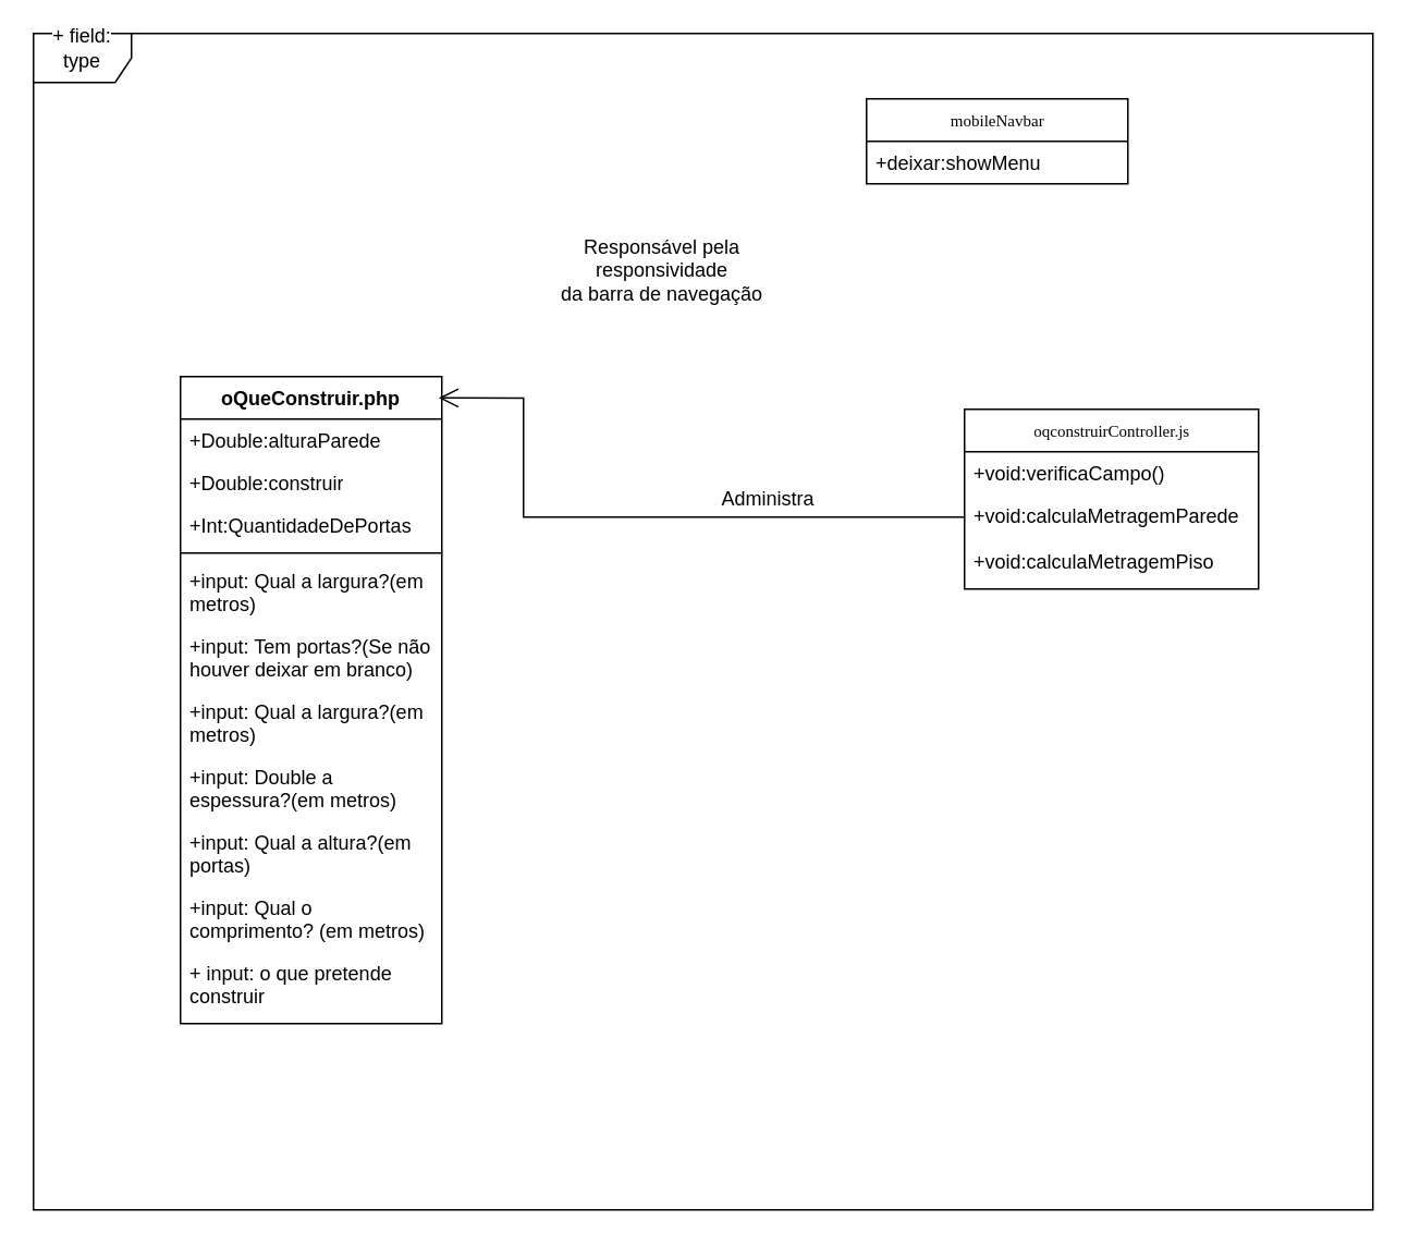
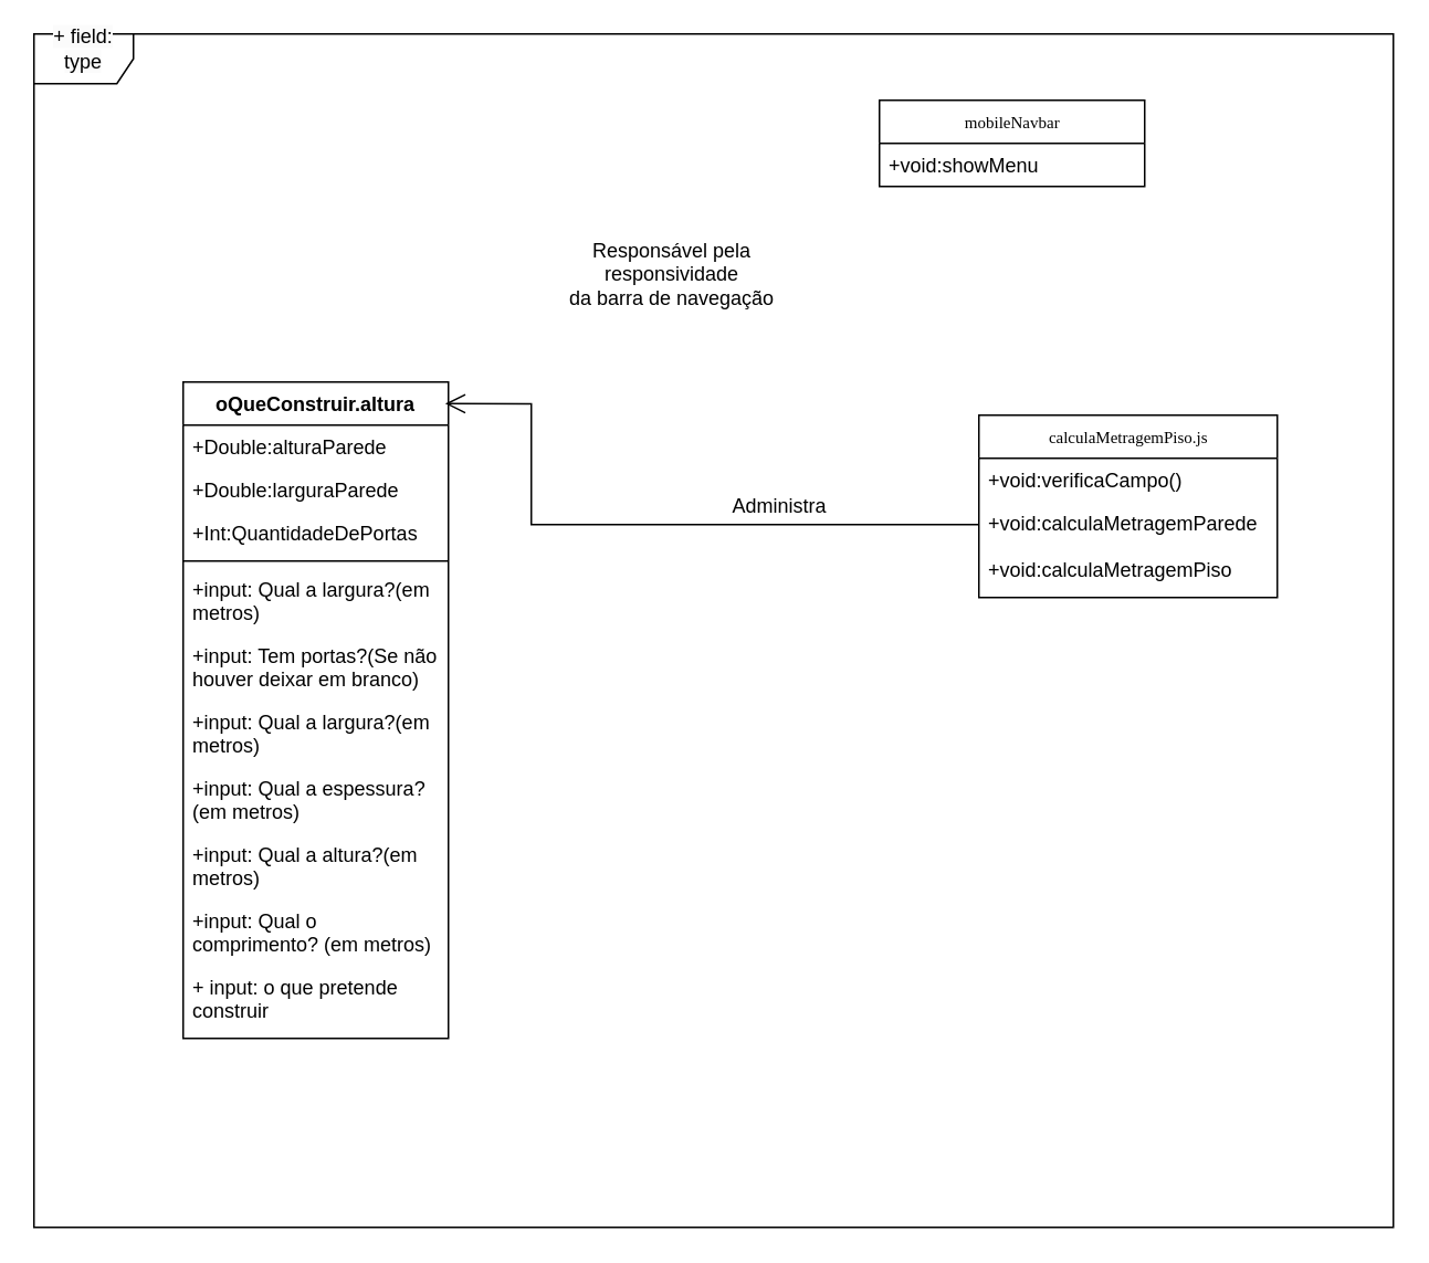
- <mxCell id="8" value="+deixar:showMenu" style="text;html=1;strokeColor=none;fillColor=none;align=left;verticalAlign=top;spacingLeft=4;spacingRight=4;whiteSpace=wrap;overflow=hidden;rotatable=0;points=[[0,0.5],[1,0.5]];portConstraint=eastwest;" parent="7" vertex="1"><mxGeometry y="26" width="160" height="26" as="geometry" /></mxCell>
+ <mxCell id="8" value="+void:showMenu" style="text;html=1;strokeColor=none;fillColor=none;align=left;verticalAlign=top;spacingLeft=4;spacingRight=4;whiteSpace=wrap;overflow=hidden;rotatable=0;points=[[0,0.5],[1,0.5]];portConstraint=eastwest;" parent="7" vertex="1"><mxGeometry y="26" width="160" height="26" as="geometry" /></mxCell>
- <mxCell id="11" value="oQueConstruir.php" style="swimlane;fontStyle=1;align=center;verticalAlign=top;childLayout=stackLayout;horizontal=1;startSize=26;horizontalStack=0;resizeParent=1;resizeParentMax=0;resizeLast=0;collapsible=1;marginBottom=0;whiteSpace=wrap;html=1;spacingLeft=4;spacingRight=4;fontFamily=Helvetica;fontSize=12;fontColor=default;fillColor=none;gradientColor=none;" vertex="1" parent="1"><mxGeometry x="110" y="230" width="160" height="396" as="geometry" /></mxCell>
+ <mxCell id="11" value="oQueConstruir.altura" style="swimlane;fontStyle=1;align=center;verticalAlign=top;childLayout=stackLayout;horizontal=1;startSize=26;horizontalStack=0;resizeParent=1;resizeParentMax=0;resizeLast=0;collapsible=1;marginBottom=0;whiteSpace=wrap;html=1;spacingLeft=4;spacingRight=4;fontFamily=Helvetica;fontSize=12;fontColor=default;fillColor=none;gradientColor=none;" vertex="1" parent="1"><mxGeometry x="110" y="230" width="160" height="396" as="geometry" /></mxCell>
- <mxCell id="3" value="oqconstruirController.js" style="swimlane;html=1;fontStyle=0;childLayout=stackLayout;horizontal=1;startSize=26;fillColor=none;horizontalStack=0;resizeParent=1;resizeLast=0;collapsible=1;marginBottom=0;swimlaneFillColor=#ffffff;rounded=0;shadow=0;comic=0;labelBackgroundColor=none;strokeWidth=1;fontFamily=Verdana;fontSize=10;align=center;" parent="1" vertex="1"><mxGeometry x="590" y="250" width="180" height="110" as="geometry" /></mxCell>
+ <mxCell id="3" value="calculaMetragemPiso.js" style="swimlane;html=1;fontStyle=0;childLayout=stackLayout;horizontal=1;startSize=26;fillColor=none;horizontalStack=0;resizeParent=1;resizeLast=0;collapsible=1;marginBottom=0;swimlaneFillColor=#ffffff;rounded=0;shadow=0;comic=0;labelBackgroundColor=none;strokeWidth=1;fontFamily=Verdana;fontSize=10;align=center;" parent="1" vertex="1"><mxGeometry x="590" y="250" width="180" height="110" as="geometry" /></mxCell>
- <mxCell id="13" value="+Double:construir" style="text;strokeColor=none;fillColor=none;align=left;verticalAlign=top;spacingLeft=4;spacingRight=4;overflow=hidden;rotatable=0;points=[[0,0.5],[1,0.5]];portConstraint=eastwest;whiteSpace=wrap;html=1;fontFamily=Helvetica;fontSize=12;fontColor=default;" vertex="1" parent="11"><mxGeometry y="52" width="160" height="26" as="geometry" /></mxCell>
+ <mxCell id="13" value="+Double:larguraParede" style="text;strokeColor=none;fillColor=none;align=left;verticalAlign=top;spacingLeft=4;spacingRight=4;overflow=hidden;rotatable=0;points=[[0,0.5],[1,0.5]];portConstraint=eastwest;whiteSpace=wrap;html=1;fontFamily=Helvetica;fontSize=12;fontColor=default;" vertex="1" parent="11"><mxGeometry y="52" width="160" height="26" as="geometry" /></mxCell>
- <mxCell id="19" value="+input: Double a espessura?(em metros)" style="text;html=1;strokeColor=none;fillColor=none;align=left;verticalAlign=top;spacingLeft=4;spacingRight=4;whiteSpace=wrap;overflow=hidden;rotatable=0;points=[[0,0.5],[1,0.5]];portConstraint=eastwest;" vertex="1" parent="11"><mxGeometry y="232" width="160" height="40" as="geometry" /></mxCell>
+ <mxCell id="19" value="+input: Qual a espessura?(em metros)" style="text;html=1;strokeColor=none;fillColor=none;align=left;verticalAlign=top;spacingLeft=4;spacingRight=4;whiteSpace=wrap;overflow=hidden;rotatable=0;points=[[0,0.5],[1,0.5]];portConstraint=eastwest;" vertex="1" parent="11"><mxGeometry y="232" width="160" height="40" as="geometry" /></mxCell>
- <mxCell id="20" value="+input: Qual a altura?(em portas)" style="text;html=1;strokeColor=none;fillColor=none;align=left;verticalAlign=top;spacingLeft=4;spacingRight=4;whiteSpace=wrap;overflow=hidden;rotatable=0;points=[[0,0.5],[1,0.5]];portConstraint=eastwest;" vertex="1" parent="11"><mxGeometry y="272" width="160" height="40" as="geometry" /></mxCell>
+ <mxCell id="20" value="+input: Qual a altura?(em metros)" style="text;html=1;strokeColor=none;fillColor=none;align=left;verticalAlign=top;spacingLeft=4;spacingRight=4;whiteSpace=wrap;overflow=hidden;rotatable=0;points=[[0,0.5],[1,0.5]];portConstraint=eastwest;" vertex="1" parent="11"><mxGeometry y="272" width="160" height="40" as="geometry" /></mxCell>
